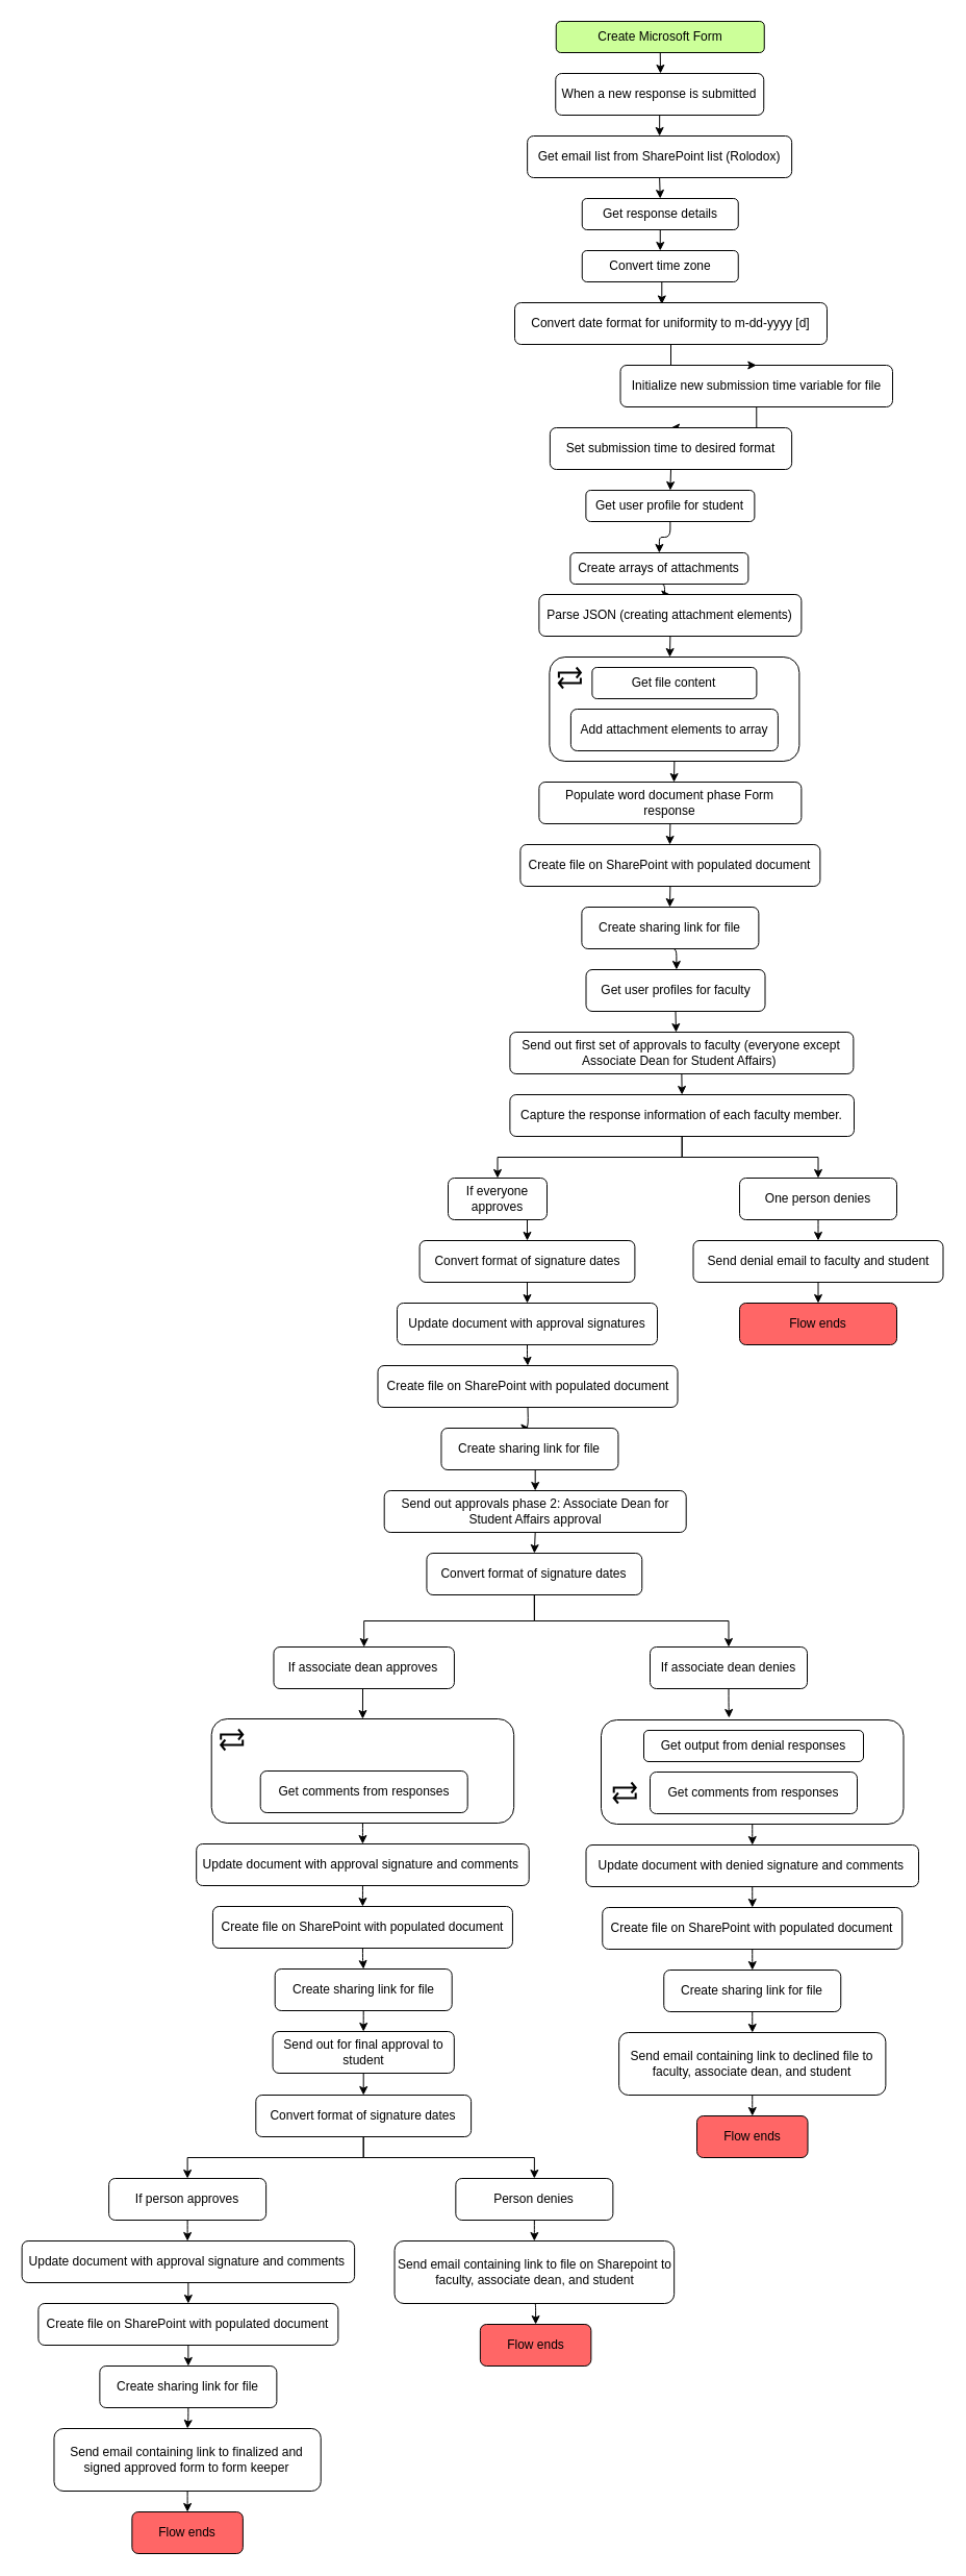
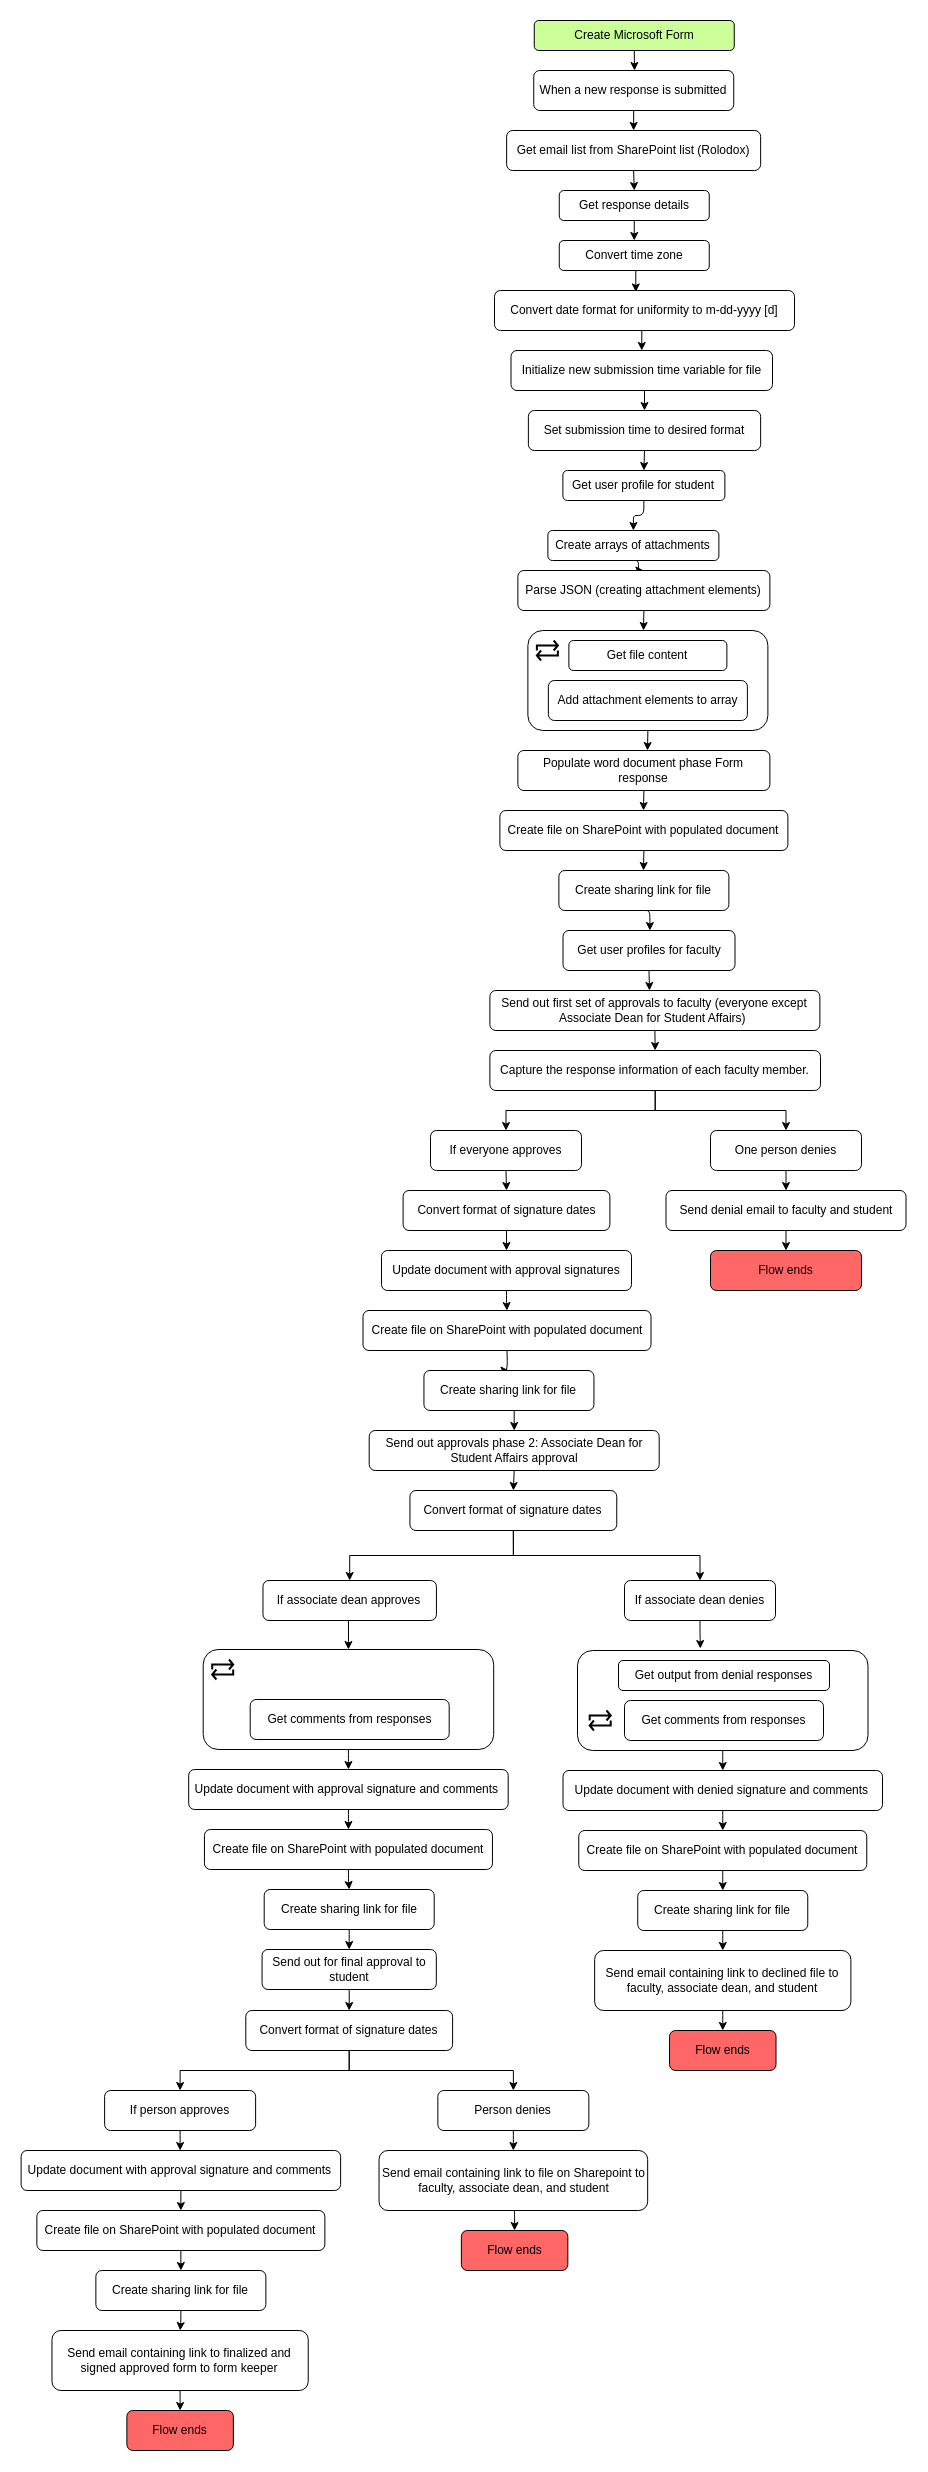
- <mxCell id="102" value="Initialize new submission time variable for file" style="whiteSpace=wrap;html=1;rounded=1;" parent="1" vertex="1"><mxGeometry x="595.51" y="350" width="261.49" height="40" as="geometry" /></mxCell>
+ <mxCell id="102" value="Initialize new submission time variable for file" style="whiteSpace=wrap;html=1;rounded=1;" parent="1" vertex="1"><mxGeometry x="510.51" y="350" width="261.49" height="40" as="geometry" /></mxCell>
- <mxCell id="31" value="If everyone approves" style="whiteSpace=wrap;html=1;rounded=1;" parent="1" vertex="1"><mxGeometry x="430" y="1130" width="95" height="40" as="geometry" /></mxCell>
+ <mxCell id="31" value="If everyone approves" style="whiteSpace=wrap;html=1;rounded=1;" parent="1" vertex="1"><mxGeometry x="430" y="1130" width="151" height="40" as="geometry" /></mxCell>
